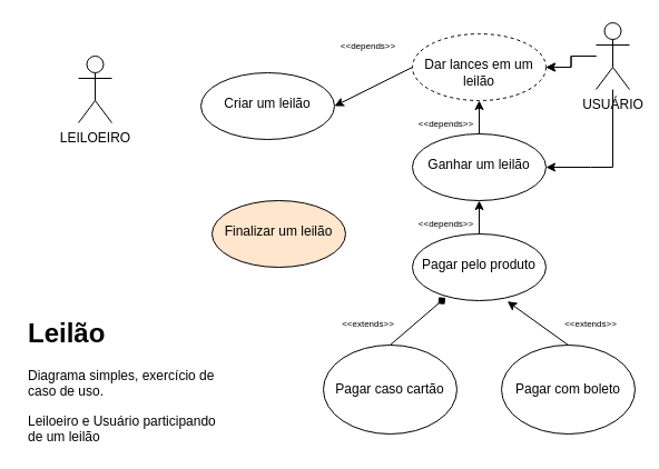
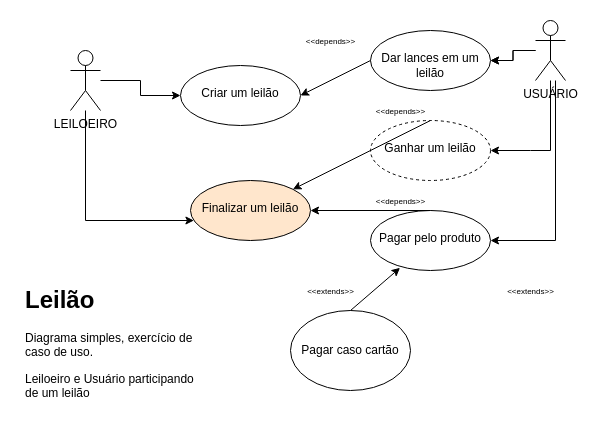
- <mxCell id="12" value="&lt;br&gt;Dar lances em um leilão" style="ellipse;whiteSpace=wrap;html=1;verticalAlign=top;dashed=1;" vertex="1" parent="1"><mxGeometry x="370" y="30" width="120" height="60" as="geometry" /></mxCell>
+ <mxCell id="12" value="&lt;br&gt;Dar lances em um leilão" style="ellipse;whiteSpace=wrap;html=1;verticalAlign=top;" vertex="1" parent="1"><mxGeometry x="370" y="30" width="120" height="60" as="geometry" /></mxCell>
+ <mxCell id="2" value="" style="edgeStyle=orthogonalEdgeStyle;rounded=0;orthogonalLoop=1;jettySize=auto;html=1;" edge="1" parent="1" source="4" target="10"><mxGeometry relative="1" as="geometry" /></mxCell>
- <mxCell id="16" value="" style="endArrow=classic;html=1;rounded=0;entryX=0.5;entryY=1;entryDx=0;entryDy=0;exitX=0.5;exitY=0;exitDx=0;exitDy=0;" edge="1" parent="1" source="13" target="12"><mxGeometry width="50" height="50" relative="1" as="geometry"><mxPoint x="420" y="140" as="sourcePoint" /><mxPoint x="470" y="90" as="targetPoint" /></mxGeometry></mxCell>
+ <mxCell id="16" value="" style="endArrow=classic;html=1;rounded=0;exitX=0.5;exitY=0;exitDx=0;exitDy=0;" edge="1" parent="1" source="13" target="11"><mxGeometry width="50" height="50" relative="1" as="geometry"><mxPoint x="420" y="140" as="sourcePoint" /><mxPoint x="470" y="90" as="targetPoint" /></mxGeometry></mxCell>
- <mxCell id="13" value="&lt;br&gt;Ganhar um leilão" style="ellipse;whiteSpace=wrap;html=1;verticalAlign=top;" vertex="1" parent="1"><mxGeometry x="370" y="120" width="120" height="60" as="geometry" /></mxCell>
+ <mxCell id="13" value="&lt;br&gt;Ganhar um leilão" style="ellipse;whiteSpace=wrap;html=1;verticalAlign=top;dashed=1;" vertex="1" parent="1"><mxGeometry x="370" y="120" width="120" height="60" as="geometry" /></mxCell>
+ <mxCell id="8" value="" style="edgeStyle=orthogonalEdgeStyle;rounded=0;orthogonalLoop=1;jettySize=auto;html=1;" edge="1" parent="1" source="9" target="14"><mxGeometry relative="1" as="geometry"><Array as="points"><mxPoint x="555" y="240" /></Array></mxGeometry></mxCell>
- <mxCell id="15" value="" style="endArrow=classic;html=1;rounded=0;entryX=0.5;entryY=1;entryDx=0;entryDy=0;exitX=0.5;exitY=0;exitDx=0;exitDy=0;" edge="1" parent="1" source="14" target="13"><mxGeometry width="50" height="50" relative="1" as="geometry"><mxPoint x="410" y="220" as="sourcePoint" /><mxPoint x="460" y="170" as="targetPoint" /></mxGeometry></mxCell>
+ <mxCell id="15" value="" style="endArrow=classic;html=1;rounded=0;exitX=0.5;exitY=0;exitDx=0;exitDy=0;" edge="1" parent="1" source="14" target="11"><mxGeometry width="50" height="50" relative="1" as="geometry"><mxPoint x="410" y="220" as="sourcePoint" /><mxPoint x="460" y="170" as="targetPoint" /></mxGeometry></mxCell>
+ <mxCell id="3" value="" style="edgeStyle=orthogonalEdgeStyle;rounded=0;orthogonalLoop=1;jettySize=auto;html=1;" edge="1" parent="1" source="4" target="11"><mxGeometry relative="1" as="geometry"><Array as="points"><mxPoint x="85" y="220" /></Array></mxGeometry></mxCell>
- <mxCell id="23" value="" style="endArrow=diamond;html=1;rounded=0;fontSize=12;entryX=0.246;entryY=0.956;entryDx=0;entryDy=0;entryPerimeter=0;exitX=0.5;exitY=0;exitDx=0;exitDy=0;" edge="1" parent="1" source="21" target="14"><mxGeometry width="50" height="50" relative="1" as="geometry"><mxPoint x="250" y="270" as="sourcePoint" /><mxPoint x="300" y="220" as="targetPoint" /></mxGeometry></mxCell>
+ <mxCell id="23" value="" style="endArrow=classic;html=1;rounded=0;fontSize=12;entryX=0.246;entryY=0.956;entryDx=0;entryDy=0;entryPerimeter=0;exitX=0.5;exitY=0;exitDx=0;exitDy=0;" edge="1" parent="1" source="21" target="14"><mxGeometry width="50" height="50" relative="1" as="geometry"><mxPoint x="250" y="270" as="sourcePoint" /><mxPoint x="300" y="220" as="targetPoint" /></mxGeometry></mxCell>
- <mxCell id="24" value="" style="endArrow=classic;html=1;rounded=0;fontSize=12;entryX=0.711;entryY=1.011;entryDx=0;entryDy=0;entryPerimeter=0;exitX=0.5;exitY=0;exitDx=0;exitDy=0;" edge="1" parent="1" source="22" target="14"><mxGeometry width="50" height="50" relative="1" as="geometry"><mxPoint x="250" y="270" as="sourcePoint" /><mxPoint x="300" y="220" as="targetPoint" /></mxGeometry></mxCell>
- <mxCell id="22" value="&lt;font style=&quot;font-size: 12px&quot;&gt;Pagar com boleto&lt;/font&gt;" style="ellipse;whiteSpace=wrap;html=1;fontSize=8;" vertex="1" parent="1"><mxGeometry x="450" y="310" width="120" height="80" as="geometry" /></mxCell>
